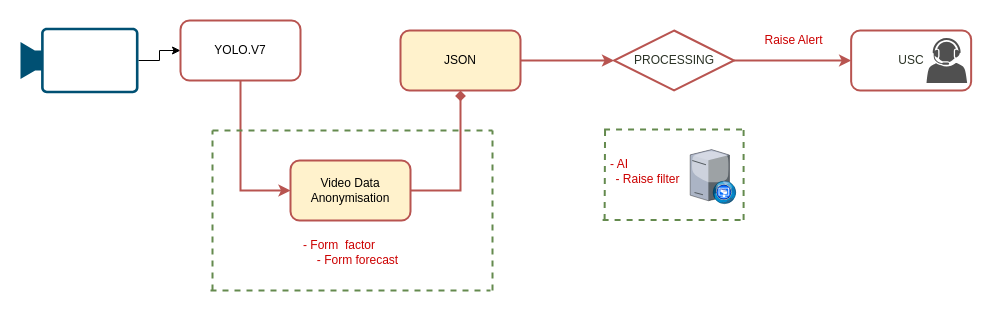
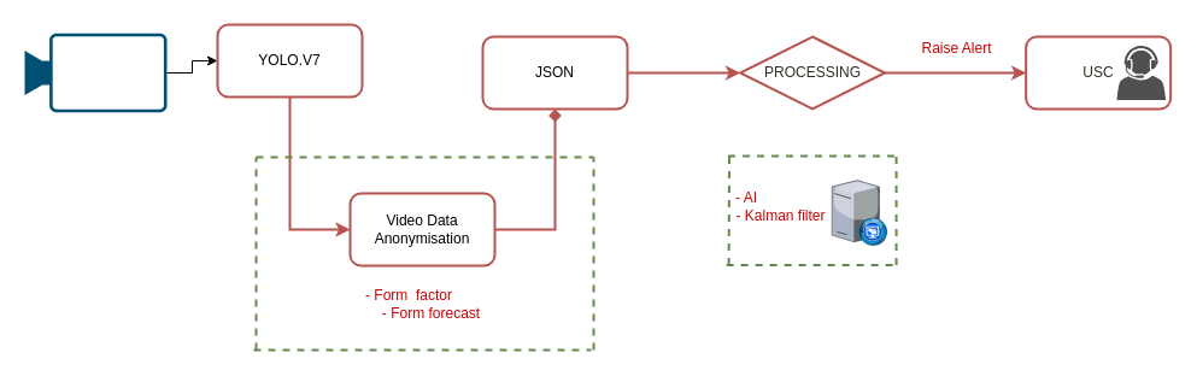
- <mxCell id="13" value="JSON" style="rounded=1;whiteSpace=wrap;html=1;strokeWidth=2;strokeColor=#b85450;fillColor=#fff2cc;" vertex="1" parent="1"><mxGeometry x="400" y="30" width="120" height="60" as="geometry" /></mxCell>
+ <mxCell id="13" value="JSON" style="rounded=1;whiteSpace=wrap;html=1;strokeWidth=2;strokeColor=#b85450;" vertex="1" parent="1"><mxGeometry x="400" y="30" width="120" height="60" as="geometry" /></mxCell>
- <mxCell id="24" value="- Raise filter" style="text;html=1;strokeColor=none;fillColor=none;align=center;verticalAlign=middle;whiteSpace=wrap;rounded=0;strokeWidth=2;fontColor=#CC0000;" vertex="1" parent="1"><mxGeometry x="590" y="169.1" width="115" height="20" as="geometry" /></mxCell>
+ <mxCell id="24" value="- Kalman filter" style="text;html=1;strokeColor=none;fillColor=none;align=center;verticalAlign=middle;whiteSpace=wrap;rounded=0;strokeWidth=2;fontColor=#CC0000;" vertex="1" parent="1"><mxGeometry x="590" y="169.1" width="115" height="20" as="geometry" /></mxCell>
- <mxCell id="11" value="Video Data Anonymisation" style="rounded=1;whiteSpace=wrap;html=1;strokeWidth=2;strokeColor=#b85450;fillColor=#fff2cc;" vertex="1" parent="1"><mxGeometry x="290" y="160" width="120" height="60" as="geometry" /></mxCell>
+ <mxCell id="11" value="Video Data Anonymisation" style="rounded=1;whiteSpace=wrap;html=1;strokeWidth=2;strokeColor=#b85450;" vertex="1" parent="1"><mxGeometry x="290" y="160" width="120" height="60" as="geometry" /></mxCell>
